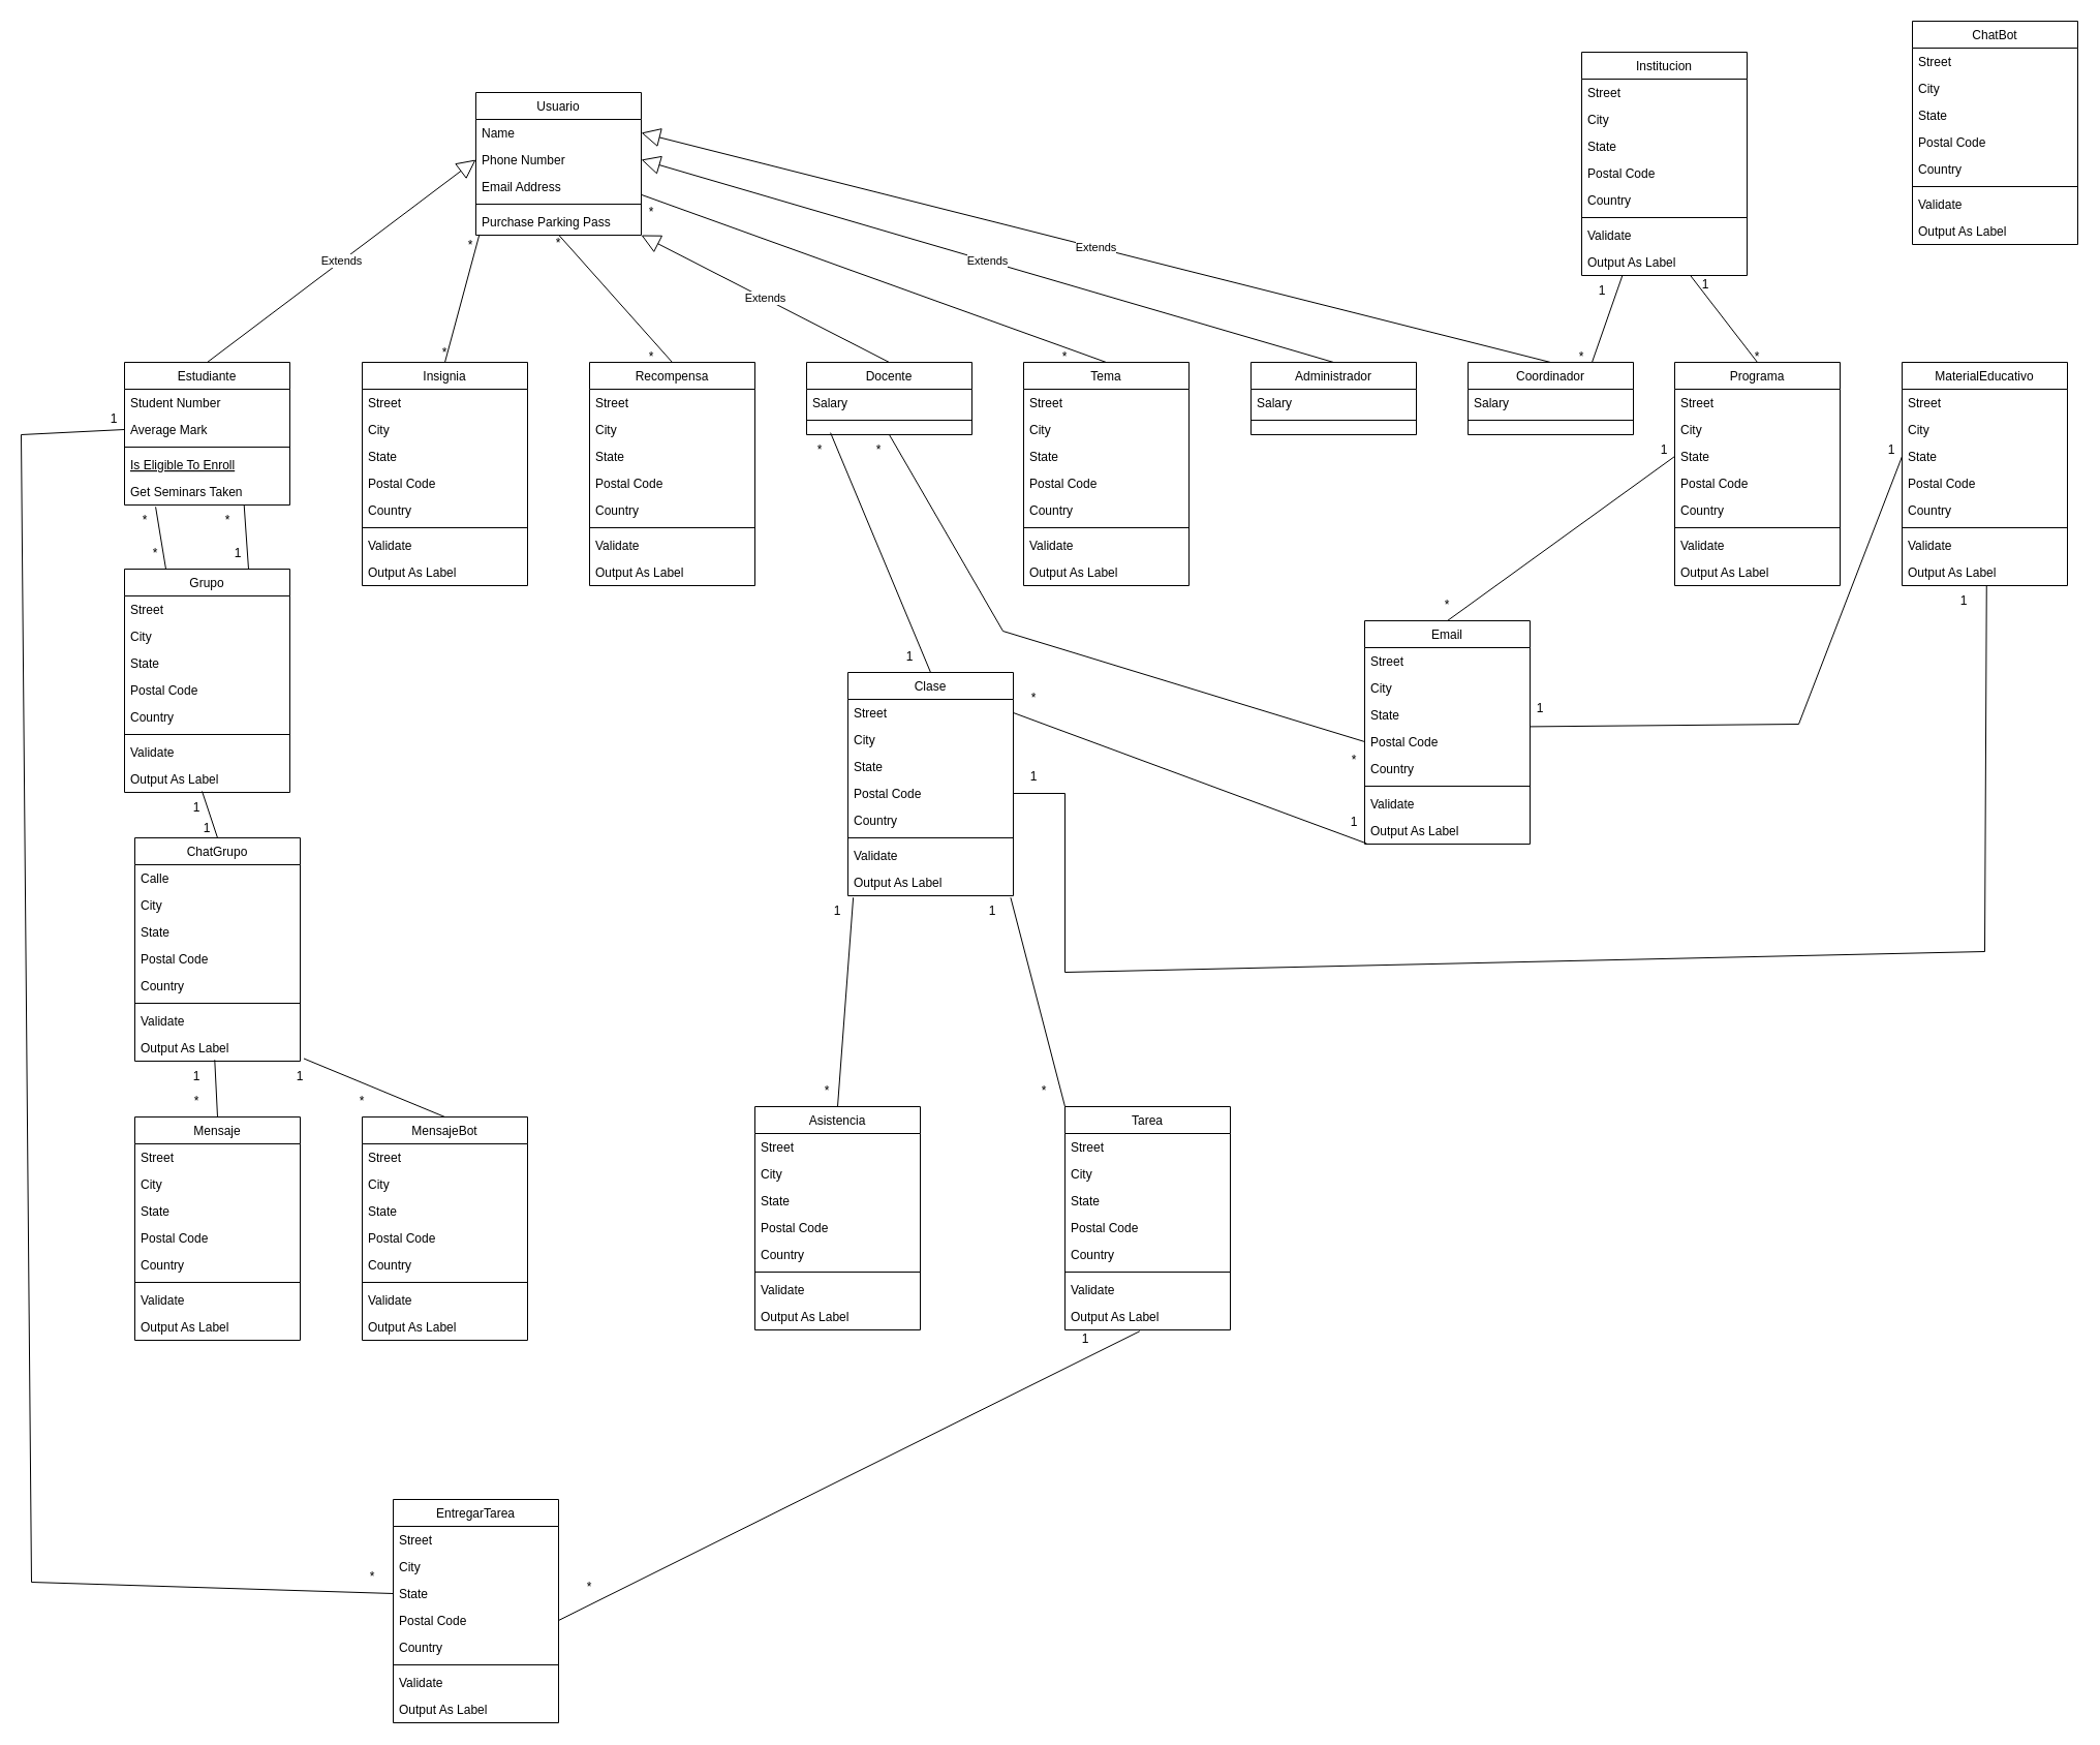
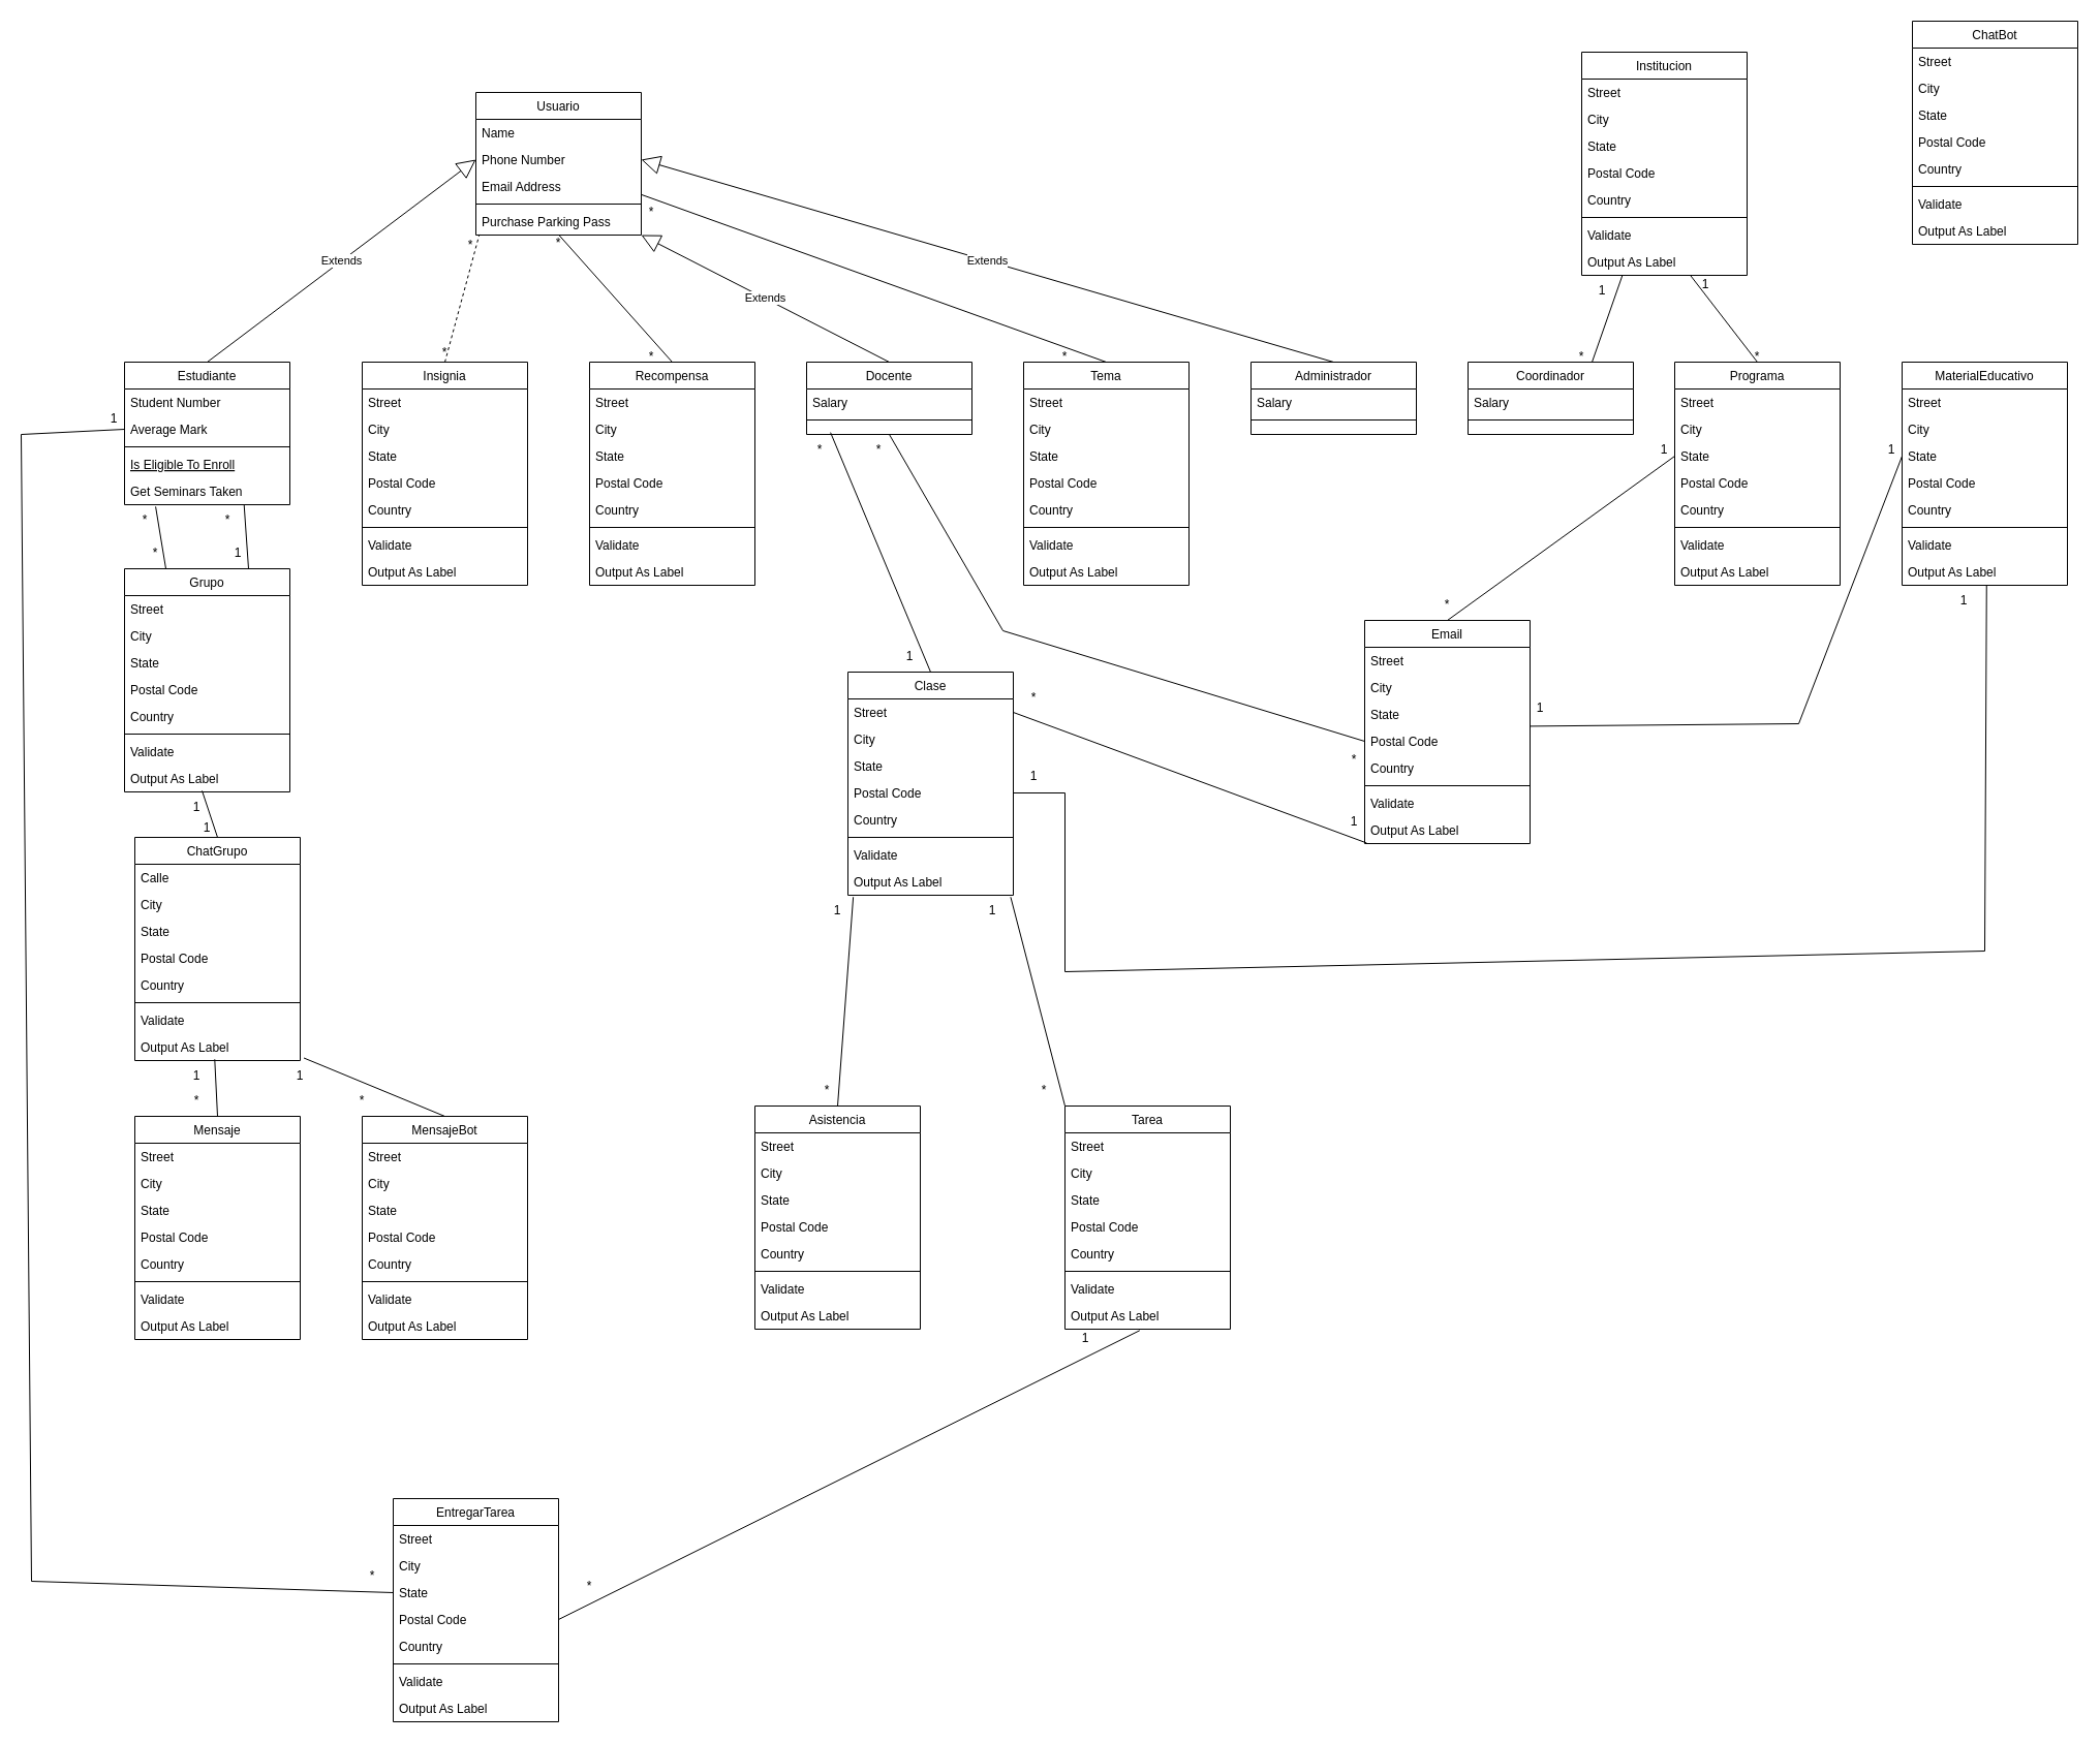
- <mxCell id="170" value="Extends" style="endArrow=block;endSize=16;endFill=0;html=1;rounded=0;exitX=0.5;exitY=0;exitDx=0;exitDy=0;entryX=1;entryY=0.5;entryDx=0;entryDy=0;" edge="1" parent="1" source="29" target="3"><mxGeometry width="160" relative="1" as="geometry"><mxPoint x="1180" y="160" as="sourcePoint" /><mxPoint x="1060" y="110" as="targetPoint" /></mxGeometry></mxCell>
- <mxCell id="175" value="" style="endArrow=none;html=1;rounded=0;entryX=0.021;entryY=0.978;entryDx=0;entryDy=0;exitX=0.5;exitY=0;exitDx=0;exitDy=0;entryPerimeter=0;" edge="1" parent="174" source="68" target="7"><mxGeometry relative="1" as="geometry"><mxPoint x="-65" y="164" as="sourcePoint" /><mxPoint x="5" y="-6" as="targetPoint" /></mxGeometry></mxCell>
+ <mxCell id="175" value="" style="endArrow=none;html=1;rounded=0;entryX=0.021;entryY=0.978;entryDx=0;entryDy=0;exitX=0.5;exitY=0;exitDx=0;exitDy=0;entryPerimeter=0;dashed=1;" edge="1" parent="174" source="68" target="7"><mxGeometry relative="1" as="geometry"><mxPoint x="-65" y="164" as="sourcePoint" /><mxPoint x="5" y="-6" as="targetPoint" /></mxGeometry></mxCell>
